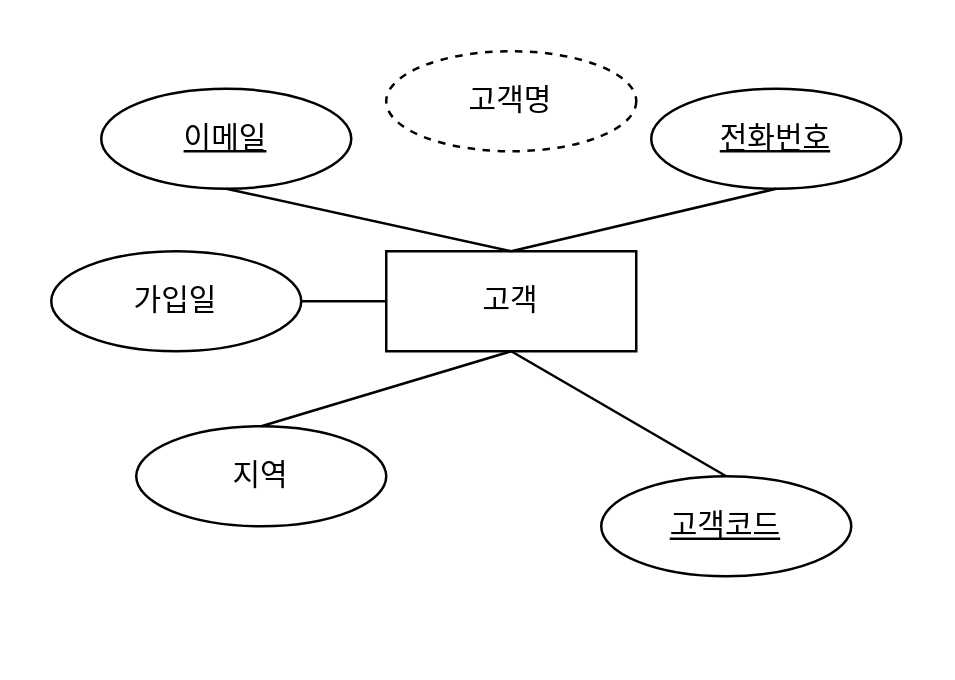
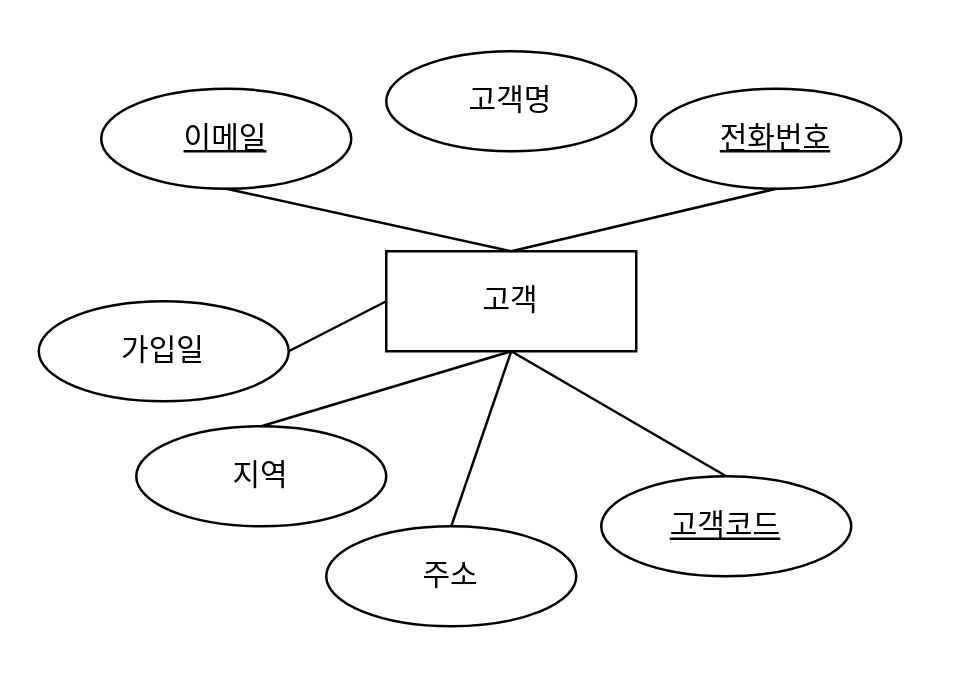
- <mxCell id="3" value="고객명" style="ellipse;whiteSpace=wrap;html=1;align=center;dashed=1;" vertex="1" parent="1"><mxGeometry x="154" y="20" width="100" height="40" as="geometry" /></mxCell>
+ <mxCell id="3" value="고객명" style="ellipse;whiteSpace=wrap;html=1;align=center;" vertex="1" parent="1"><mxGeometry x="154" y="20" width="100" height="40" as="geometry" /></mxCell>
- <mxCell id="9" value="가입일" style="ellipse;whiteSpace=wrap;html=1;align=center;" vertex="1" parent="1"><mxGeometry x="20" y="100" width="100" height="40" as="geometry" /></mxCell>
+ <mxCell id="9" value="가입일" style="ellipse;whiteSpace=wrap;html=1;align=center;" vertex="1" parent="1"><mxGeometry x="15" y="120" width="100" height="40" as="geometry" /></mxCell>
+ <mxCell id="13" value="" style="endArrow=none;html=1;rounded=0;exitX=0.5;exitY=1;exitDx=0;exitDy=0;entryX=0.5;entryY=0;entryDx=0;entryDy=0;" edge="1" parent="1" source="2" target="7"><mxGeometry relative="1" as="geometry"><mxPoint x="100" y="160" as="sourcePoint" /><mxPoint x="260" y="160" as="targetPoint" /></mxGeometry></mxCell>
+ <mxCell id="7" value="주소" style="ellipse;whiteSpace=wrap;html=1;align=center;" vertex="1" parent="1"><mxGeometry x="130" y="210" width="100" height="40" as="geometry" /></mxCell>
